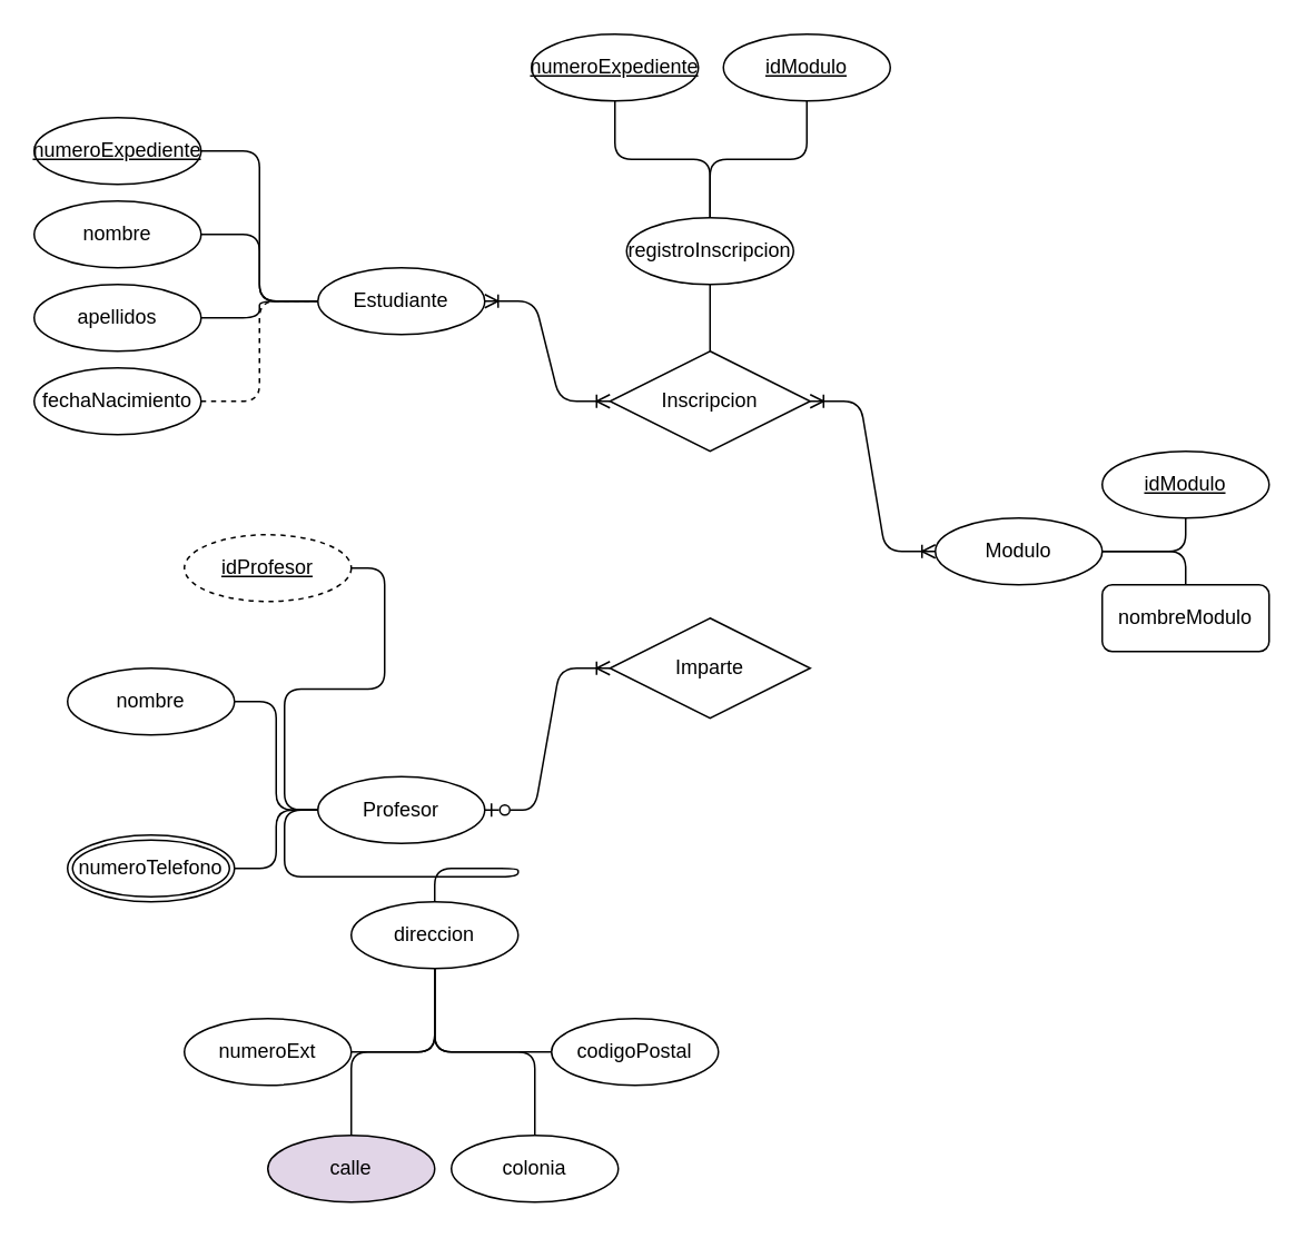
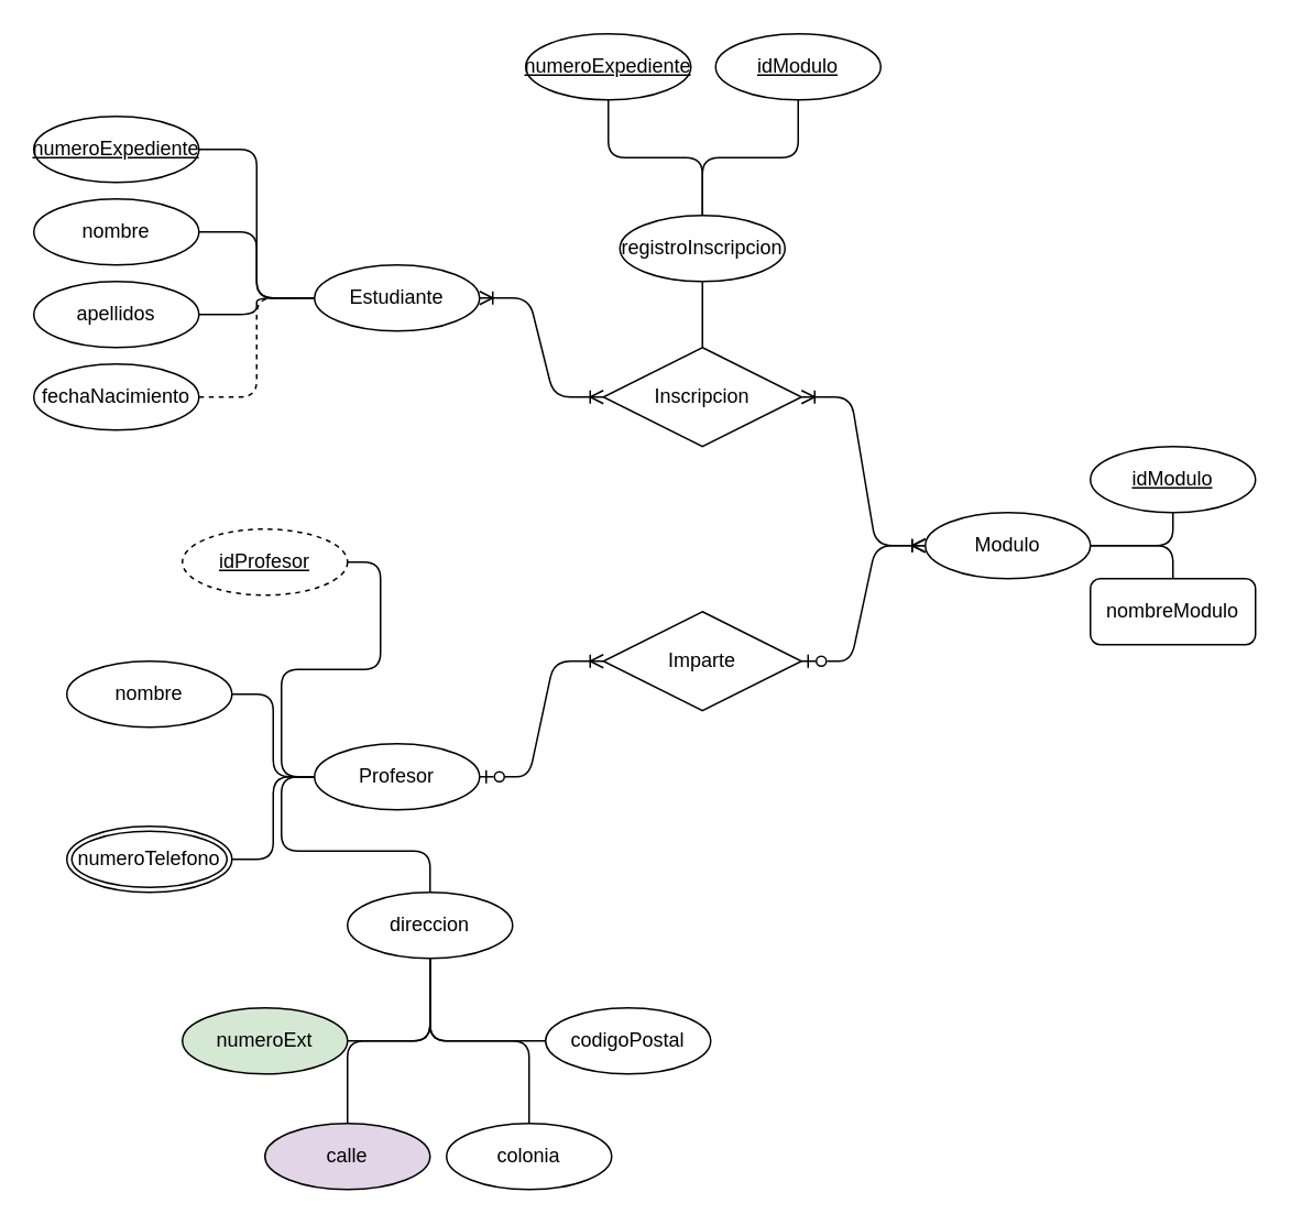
+ <mxCell id="2" value="" style="edgeStyle=entityRelationEdgeStyle;endArrow=ERoneToMany;startArrow=ERzeroToOne;endFill=0;startFill=0;entryX=0;entryY=0.5;entryDx=0;entryDy=0;" parent="1" source="7" target="25" edge="1"><mxGeometry width="100" height="100" relative="1" as="geometry"><mxPoint x="330" y="830" as="sourcePoint" /><mxPoint x="540" y="345" as="targetPoint" /></mxGeometry></mxCell>
- <mxCell id="44" value="Profesor" style="ellipse;whiteSpace=wrap;html=1;align=center;" vertex="1" parent="1"><mxGeometry x="190" y="465" width="100" height="40" as="geometry" /></mxCell>
+ <mxCell id="44" value="Profesor" style="ellipse;whiteSpace=wrap;html=1;align=center;" vertex="1" parent="1"><mxGeometry x="190" y="450" width="100" height="40" as="geometry" /></mxCell>
- <mxCell id="34" value="numeroExt" style="ellipse;whiteSpace=wrap;html=1;align=center;" vertex="1" parent="1"><mxGeometry x="110" y="610" width="100" height="40" as="geometry" /></mxCell>
+ <mxCell id="34" value="numeroExt" style="ellipse;whiteSpace=wrap;html=1;align=center;fillColor=#d5e8d4;" vertex="1" parent="1"><mxGeometry x="110" y="610" width="100" height="40" as="geometry" /></mxCell>
